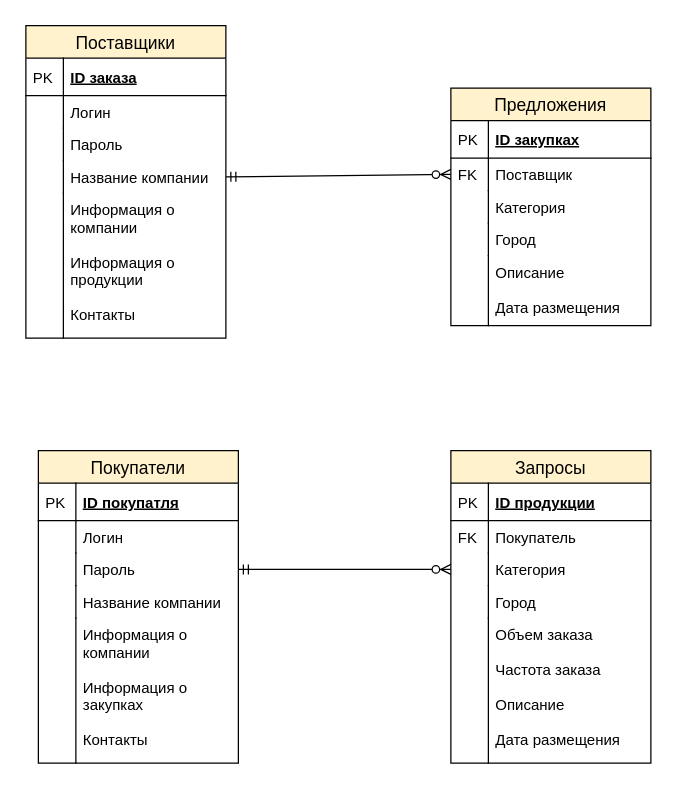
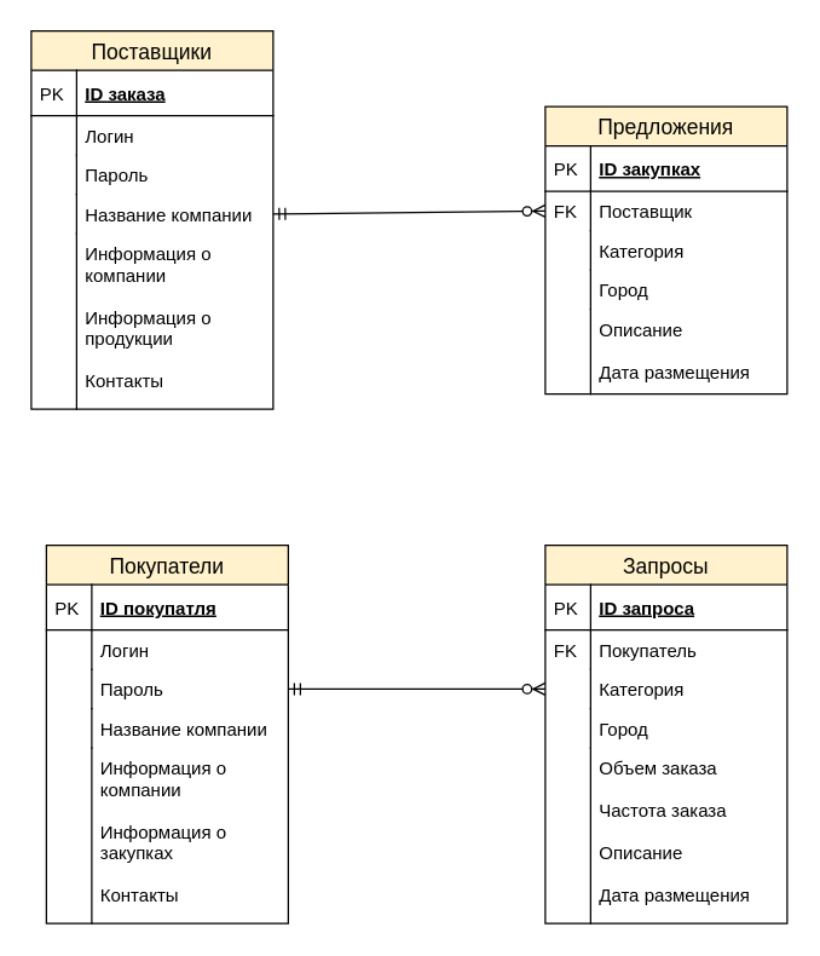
- <mxCell id="25" value="ID продукции" style="shape=partialRectangle;top=0;left=0;right=0;bottom=1;align=left;verticalAlign=middle;fillColor=none;spacingLeft=34;spacingRight=4;overflow=hidden;rotatable=0;points=[[0,0.5],[1,0.5]];portConstraint=eastwest;dropTarget=0;fontStyle=5;fontSize=12;" vertex="1" parent="24"><mxGeometry y="26" width="160" height="30" as="geometry" /></mxCell>
+ <mxCell id="25" value="ID запроса" style="shape=partialRectangle;top=0;left=0;right=0;bottom=1;align=left;verticalAlign=middle;fillColor=none;spacingLeft=34;spacingRight=4;overflow=hidden;rotatable=0;points=[[0,0.5],[1,0.5]];portConstraint=eastwest;dropTarget=0;fontStyle=5;fontSize=12;" vertex="1" parent="24"><mxGeometry y="26" width="160" height="30" as="geometry" /></mxCell>
